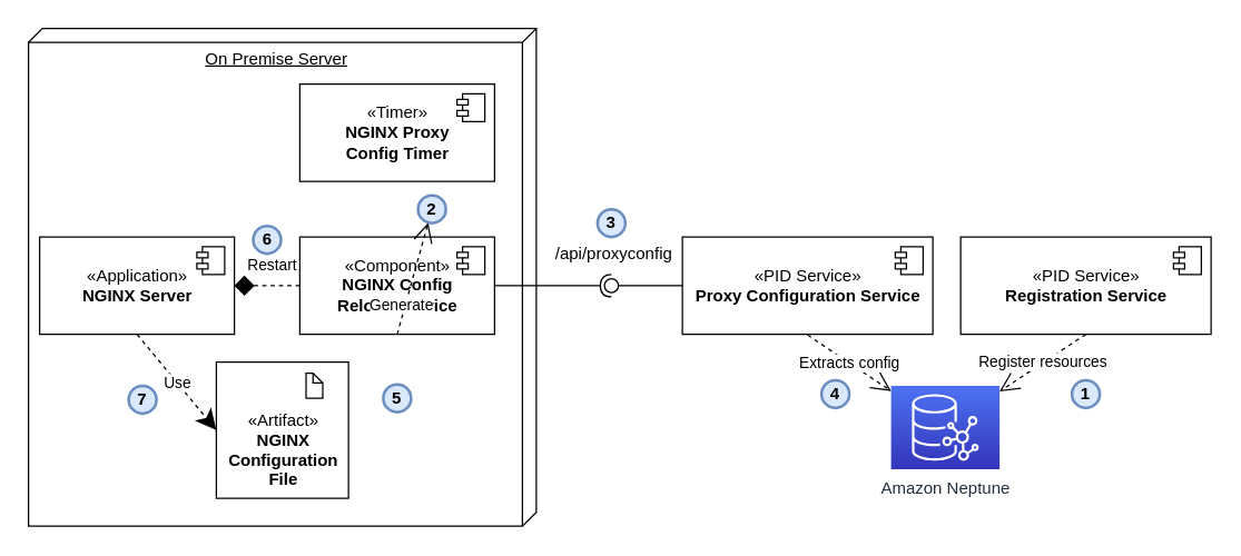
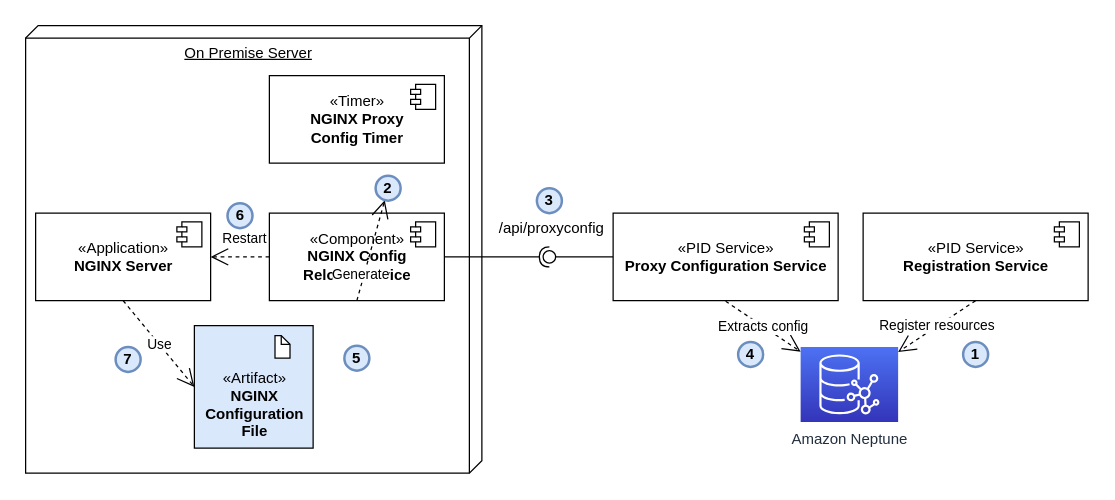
- <mxCell id="24" value="Restart" style="endArrow=diamond;endSize=12;dashed=1;html=1;entryX=1;entryY=0.5;entryDx=0;entryDy=0;exitX=0;exitY=0.5;exitDx=0;exitDy=0;" edge="1" parent="1" source="5" target="7"><mxGeometry x="-0.143" y="-15" width="160" relative="1" as="geometry"><mxPoint x="20" y="400" as="sourcePoint" /><mxPoint x="180" y="400" as="targetPoint" /><mxPoint as="offset" /></mxGeometry></mxCell>
+ <mxCell id="24" value="Restart" style="endArrow=open;endSize=12;dashed=1;html=1;entryX=1;entryY=0.5;entryDx=0;entryDy=0;exitX=0;exitY=0.5;exitDx=0;exitDy=0;" edge="1" parent="1" source="5" target="7"><mxGeometry x="-0.143" y="-15" width="160" relative="1" as="geometry"><mxPoint x="20" y="400" as="sourcePoint" /><mxPoint x="180" y="400" as="targetPoint" /><mxPoint as="offset" /></mxGeometry></mxCell>
- <mxCell id="11" value="Use" style="endArrow=classic;endSize=12;dashed=1;html=1;exitX=0.5;exitY=1;exitDx=0;exitDy=0;entryX=0;entryY=0.5;entryDx=0;entryDy=0;" parent="1" source="7" target="9" edge="1"><mxGeometry width="160" relative="1" as="geometry"><mxPoint x="20" y="408" as="sourcePoint" /><mxPoint x="360" y="598" as="targetPoint" /></mxGeometry></mxCell>
+ <mxCell id="11" value="Use" style="endArrow=open;endSize=12;dashed=1;html=1;exitX=0.5;exitY=1;exitDx=0;exitDy=0;entryX=0;entryY=0.5;entryDx=0;entryDy=0;" parent="1" source="7" target="9" edge="1"><mxGeometry width="160" relative="1" as="geometry"><mxPoint x="20" y="408" as="sourcePoint" /><mxPoint x="360" y="598" as="targetPoint" /></mxGeometry></mxCell>
- <mxCell id="9" value="&lt;br&gt;&lt;br&gt;«Artifact»&lt;br&gt;&lt;b&gt;NGINX&lt;br&gt;Configuration&lt;br&gt;File&lt;/b&gt;" style="html=1;" parent="1" vertex="1"><mxGeometry x="155" y="260" width="95" height="98" as="geometry" /></mxCell>
+ <mxCell id="9" value="&lt;br&gt;&lt;br&gt;«Artifact»&lt;br&gt;&lt;b&gt;NGINX&lt;br&gt;Configuration&lt;br&gt;File&lt;/b&gt;" style="html=1;fillColor=#dae8fc;" parent="1" vertex="1"><mxGeometry x="155" y="260" width="95" height="98" as="geometry" /></mxCell>
